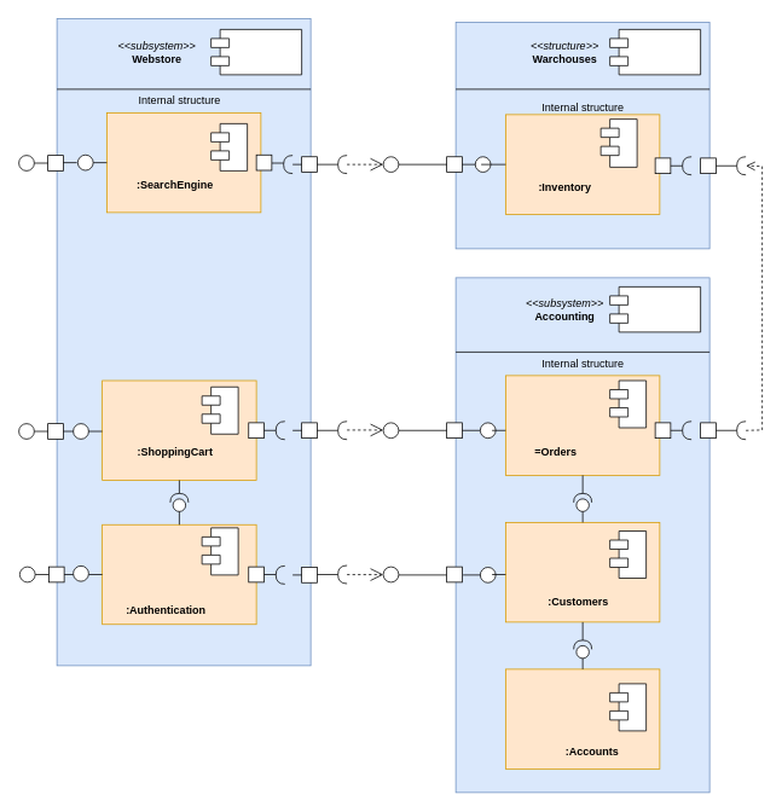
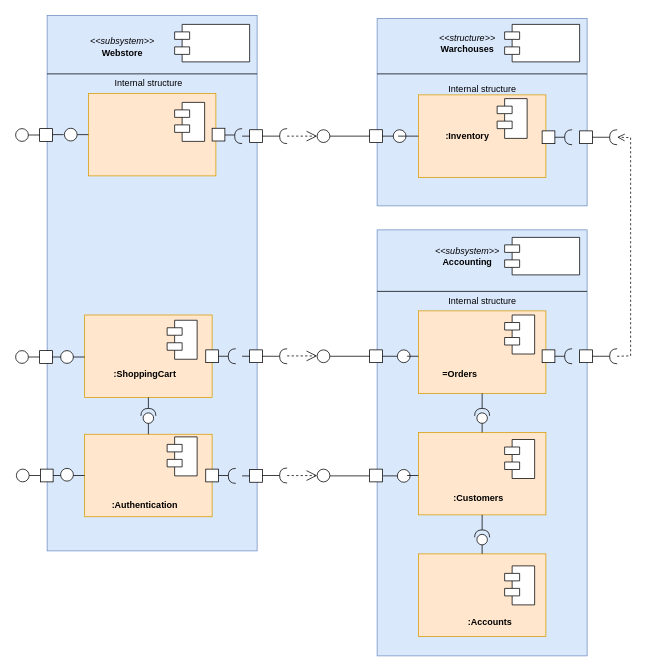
- <mxCell id="3" value="&lt;i style=&quot;font-weight: 400; text-wrap-mode: wrap;&quot;&gt;&amp;lt;&amp;lt;subsystem&amp;gt;&amp;gt;&lt;/i&gt;&lt;br style=&quot;font-weight: 400; text-wrap-mode: wrap;&quot;&gt;&lt;b style=&quot;text-wrap-mode: wrap;&quot;&gt;Webstore&lt;/b&gt;" style="text;align=center;fontStyle=1;verticalAlign=middle;spacingLeft=3;spacingRight=3;strokeColor=none;rotatable=0;points=[[0,0.5],[1,0.5]];portConstraint=eastwest;html=1;" vertex="1" parent="1"><mxGeometry x="132" y="44" width="80" height="26" as="geometry" /></mxCell>
+ <mxCell id="3" value="&lt;i style=&quot;font-weight: 400; text-wrap-mode: wrap;&quot;&gt;&amp;lt;&amp;lt;subsystem&amp;gt;&amp;gt;&lt;/i&gt;&lt;br style=&quot;font-weight: 400; text-wrap-mode: wrap;&quot;&gt;&lt;b style=&quot;text-wrap-mode: wrap;&quot;&gt;Webstore&lt;/b&gt;" style="text;align=center;fontStyle=1;verticalAlign=middle;spacingLeft=3;spacingRight=3;strokeColor=none;rotatable=0;points=[[0,0.5],[1,0.5]];portConstraint=eastwest;html=1;" vertex="1" parent="1"><mxGeometry x="122" y="49" width="80" height="26" as="geometry" /></mxCell>
- <mxCell id="25" value="&lt;span style=&quot;text-wrap-mode: wrap;&quot;&gt;:SearchEngine&lt;/span&gt;" style="text;align=center;fontStyle=1;verticalAlign=middle;spacingLeft=3;spacingRight=3;strokeColor=none;rotatable=0;points=[[0,0.5],[1,0.5]];portConstraint=eastwest;html=1;" vertex="1" parent="1"><mxGeometry x="152" y="191" width="80" height="26" as="geometry" /></mxCell>
- <mxCell id="9" value="&lt;span style=&quot;text-wrap-mode: wrap;&quot;&gt;:Inventory&lt;/span&gt;" style="text;align=center;fontStyle=1;verticalAlign=middle;spacingLeft=3;spacingRight=3;strokeColor=none;rotatable=0;points=[[0,0.5],[1,0.5]];portConstraint=eastwest;html=1;" vertex="1" parent="1"><mxGeometry x="582" y="193" width="80" height="26" as="geometry" /></mxCell>
+ <mxCell id="9" value="&lt;span style=&quot;text-wrap-mode: wrap;&quot;&gt;:Inventory&lt;/span&gt;" style="text;align=center;fontStyle=1;verticalAlign=middle;spacingLeft=3;spacingRight=3;strokeColor=none;rotatable=0;points=[[0,0.5],[1,0.5]];portConstraint=eastwest;html=1;" vertex="1" parent="1"><mxGeometry x="582" y="168" width="80" height="26" as="geometry" /></mxCell>
- <mxCell id="31" value="&lt;span style=&quot;text-wrap-mode: wrap;&quot;&gt;:Authentication&lt;/span&gt;" style="text;align=center;fontStyle=1;verticalAlign=middle;spacingLeft=3;spacingRight=3;strokeColor=none;rotatable=0;points=[[0,0.5],[1,0.5]];portConstraint=eastwest;html=1;" vertex="1" parent="1"><mxGeometry x="142" y="660" width="80" height="26" as="geometry" /></mxCell>
+ <mxCell id="31" value="&lt;span style=&quot;text-wrap-mode: wrap;&quot;&gt;:Authentication&lt;/span&gt;" style="text;align=center;fontStyle=1;verticalAlign=middle;spacingLeft=3;spacingRight=3;strokeColor=none;rotatable=0;points=[[0,0.5],[1,0.5]];portConstraint=eastwest;html=1;" vertex="1" parent="1"><mxGeometry x="152" y="660" width="80" height="26" as="geometry" /></mxCell>
